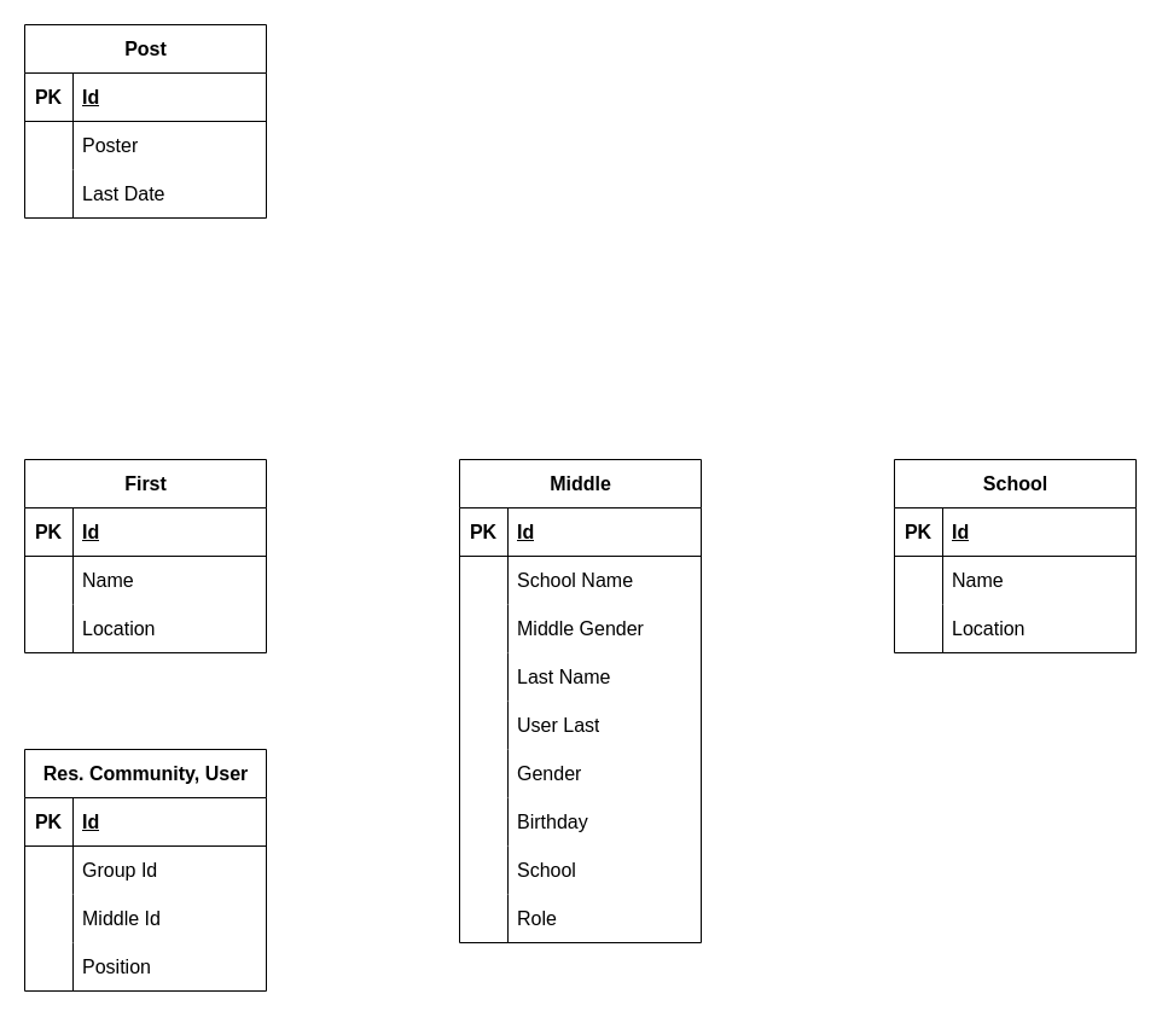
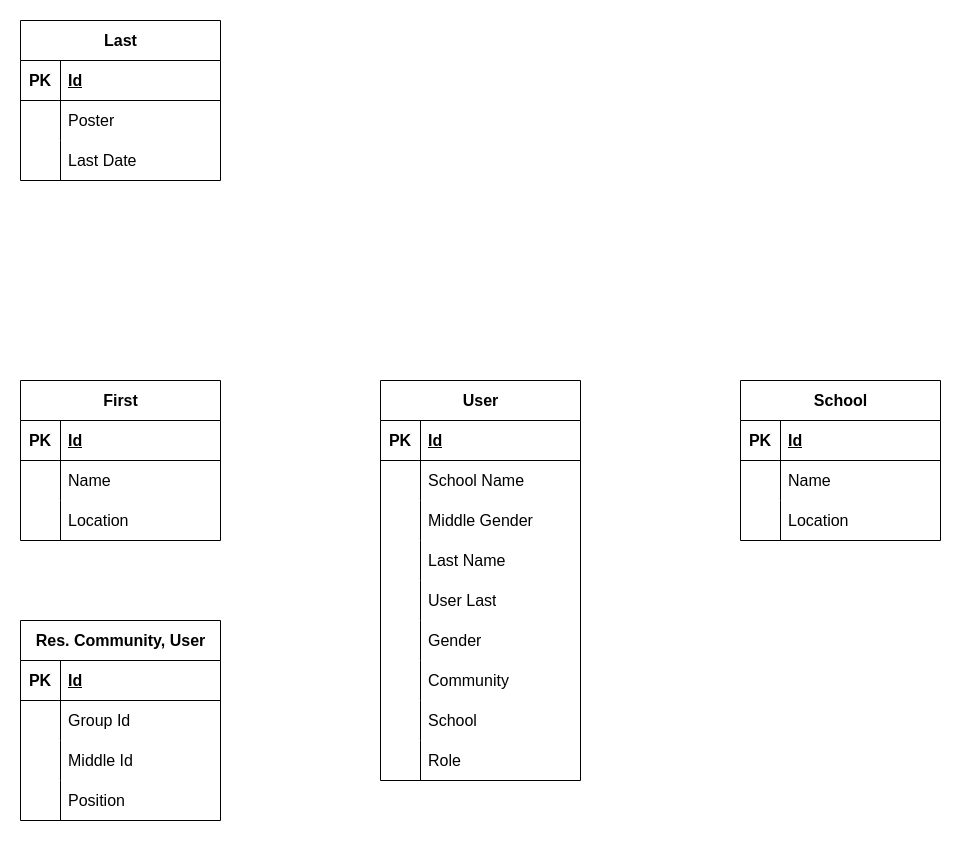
- <mxCell id="63" value="Post" style="shape=table;startSize=40;container=1;collapsible=1;childLayout=tableLayout;fixedRows=1;rowLines=0;fontStyle=1;align=center;resizeLast=1;html=1;fontSize=16;" vertex="1" parent="1"><mxGeometry x="20" y="20" width="200" height="160" as="geometry" /></mxCell>
+ <mxCell id="63" value="Last" style="shape=table;startSize=40;container=1;collapsible=1;childLayout=tableLayout;fixedRows=1;rowLines=0;fontStyle=1;align=center;resizeLast=1;html=1;fontSize=16;" vertex="1" parent="1"><mxGeometry x="20" y="20" width="200" height="160" as="geometry" /></mxCell>
- <mxCell id="2" value="Middle" style="shape=table;startSize=40;container=1;collapsible=1;childLayout=tableLayout;fixedRows=1;rowLines=0;fontStyle=1;align=center;resizeLast=1;html=1;fontSize=16;" vertex="1" parent="1"><mxGeometry y="380" width="200" height="400" as="geometry" x="380" /></mxCell>
+ <mxCell id="2" value="User" style="shape=table;startSize=40;container=1;collapsible=1;childLayout=tableLayout;fixedRows=1;rowLines=0;fontStyle=1;align=center;resizeLast=1;html=1;fontSize=16;" vertex="1" parent="1"><mxGeometry y="380" width="200" height="400" as="geometry" x="380" /></mxCell>
- <mxCell id="23" value="Birthday" style="shape=partialRectangle;connectable=0;fillColor=none;top=0;left=0;bottom=0;right=0;align=left;spacingLeft=6;overflow=hidden;whiteSpace=wrap;html=1;fontSize=16;" vertex="1" parent="21"><mxGeometry x="40.0" width="160.0" height="40" as="geometry"><mxRectangle width="160.0" height="40" as="alternateBounds" /></mxGeometry></mxCell>
+ <mxCell id="23" value="Community" style="shape=partialRectangle;connectable=0;fillColor=none;top=0;left=0;bottom=0;right=0;align=left;spacingLeft=6;overflow=hidden;whiteSpace=wrap;html=1;fontSize=16;" vertex="1" parent="21"><mxGeometry x="40.0" width="160.0" height="40" as="geometry"><mxRectangle width="160.0" height="40" as="alternateBounds" /></mxGeometry></mxCell>
